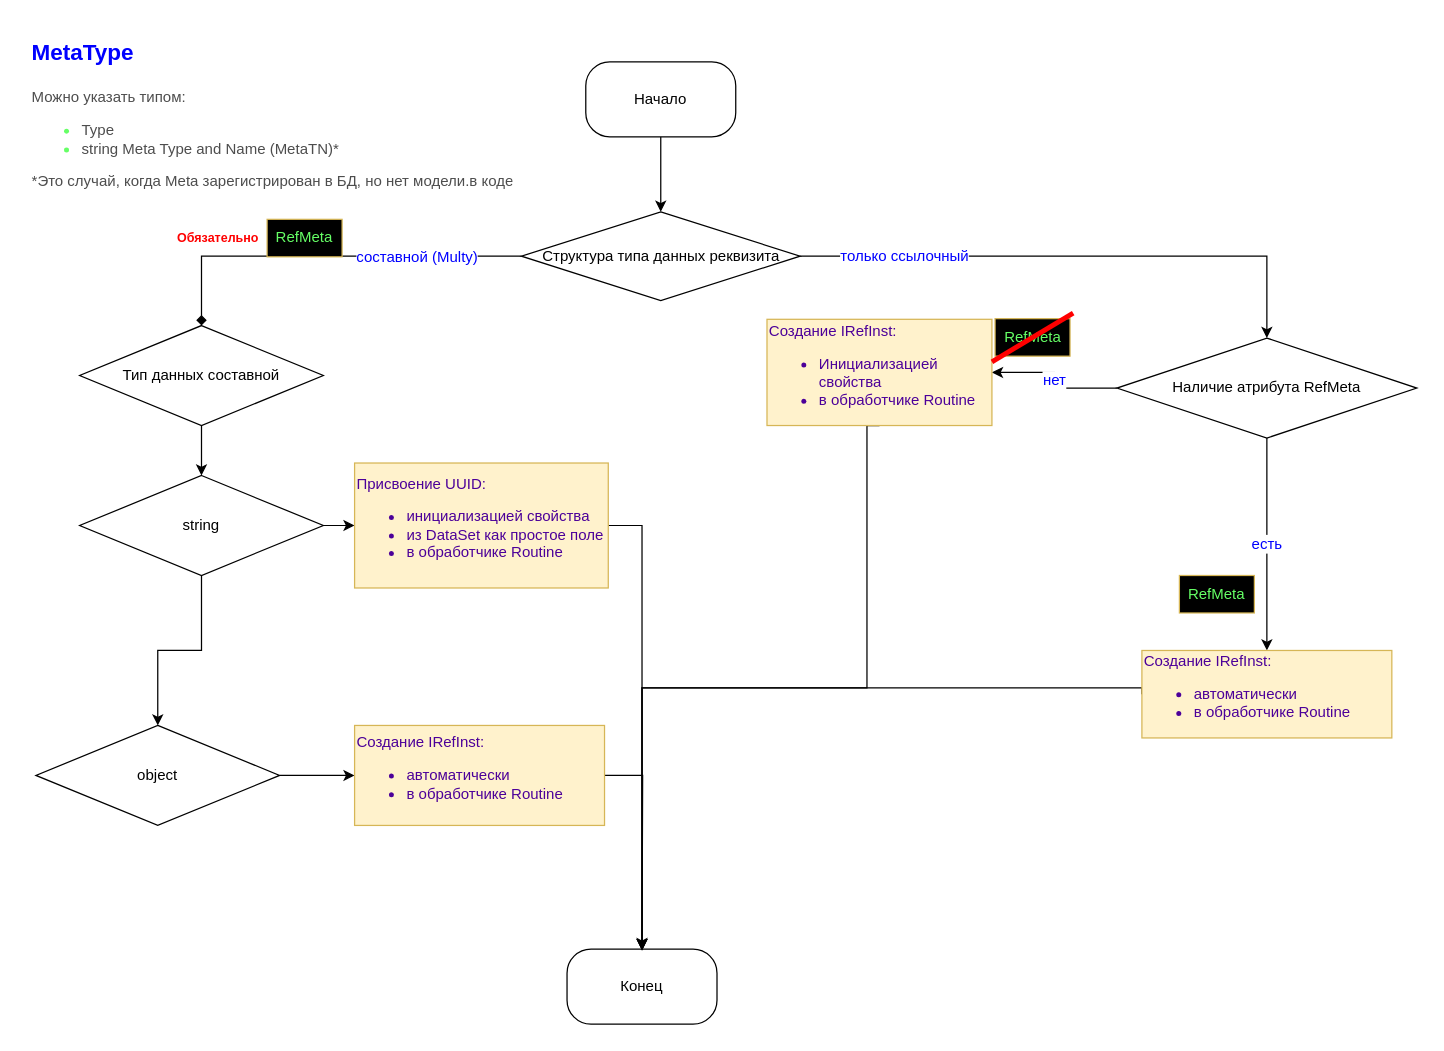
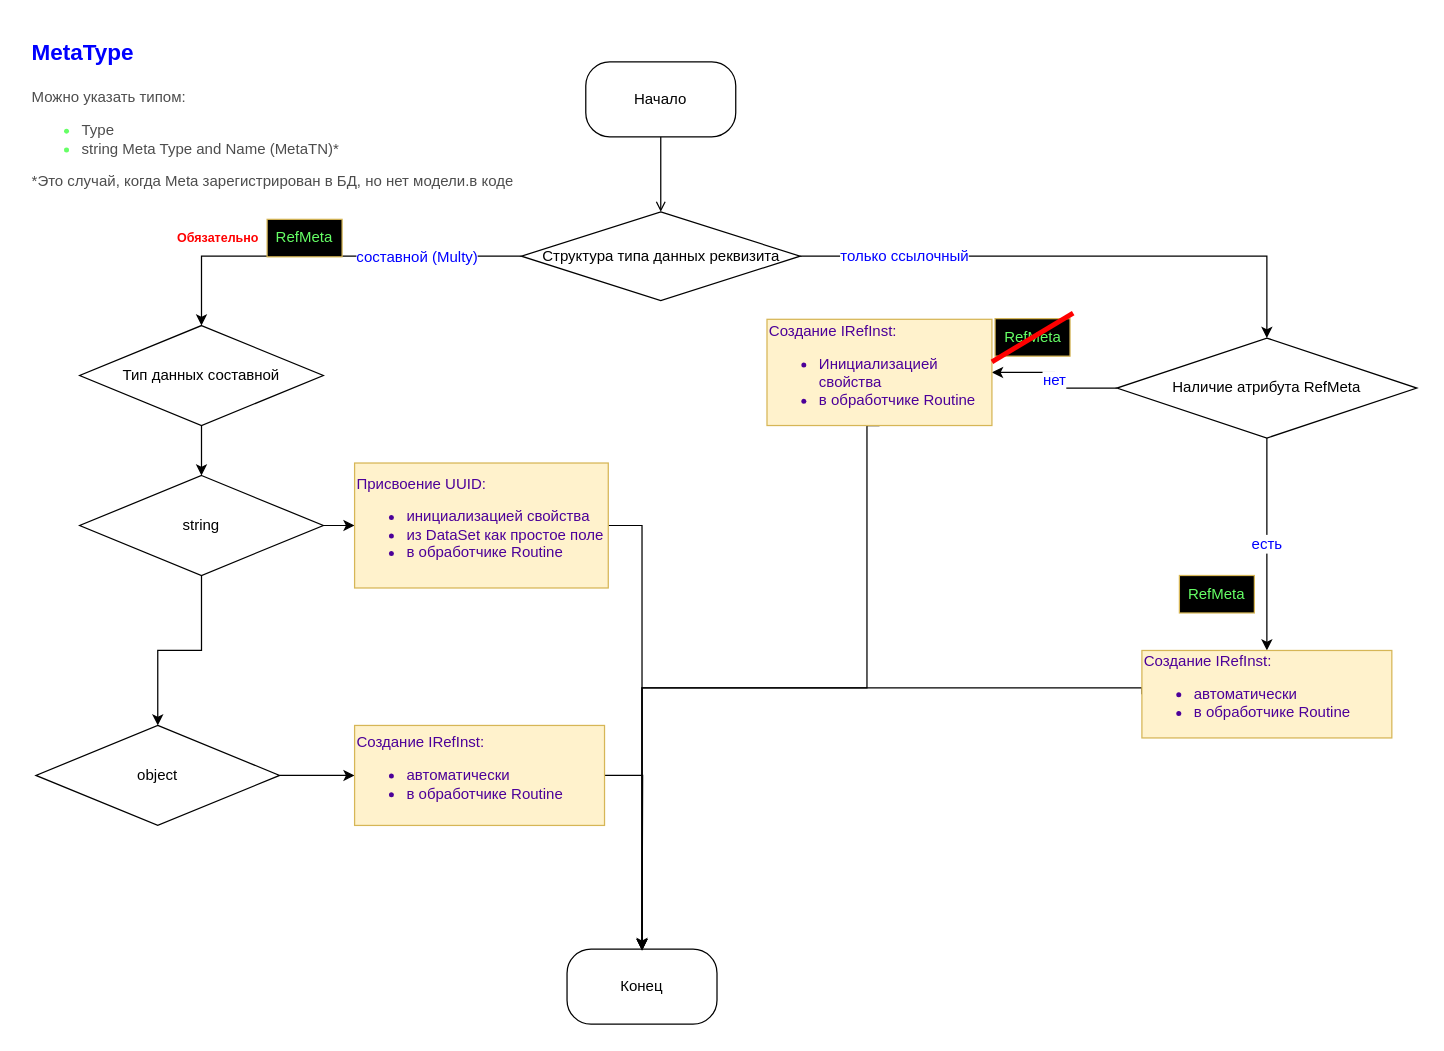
- <mxCell id="2" value="" style="edgeStyle=orthogonalEdgeStyle;rounded=0;orthogonalLoop=1;jettySize=auto;html=1;fontColor=#66FF66;" parent="1" source="3" target="7" edge="1"><mxGeometry relative="1" as="geometry" /></mxCell>
+ <mxCell id="2" value="" style="edgeStyle=orthogonalEdgeStyle;rounded=0;orthogonalLoop=1;jettySize=auto;html=1;fontColor=#66FF66;endArrow=open;" parent="1" source="3" target="7" edge="1"><mxGeometry relative="1" as="geometry" /></mxCell>
- <mxCell id="5" value="составной (Multy)" style="edgeStyle=orthogonalEdgeStyle;rounded=0;orthogonalLoop=1;jettySize=auto;html=1;fontColor=#0000FF;entryX=0.5;entryY=0;entryDx=0;entryDy=0;fontSize=12;endArrow=diamond;" parent="1" source="7" target="16" edge="1"><mxGeometry x="-0.46" y="1" relative="1" as="geometry"><mxPoint x="168" y="269" as="targetPoint" /><mxPoint as="offset" /></mxGeometry></mxCell>
+ <mxCell id="5" value="составной (Multy)" style="edgeStyle=orthogonalEdgeStyle;rounded=0;orthogonalLoop=1;jettySize=auto;html=1;fontColor=#0000FF;entryX=0.5;entryY=0;entryDx=0;entryDy=0;fontSize=12;" parent="1" source="7" target="16" edge="1"><mxGeometry x="-0.46" y="1" relative="1" as="geometry"><mxPoint x="168" y="269" as="targetPoint" /><mxPoint as="offset" /></mxGeometry></mxCell>
